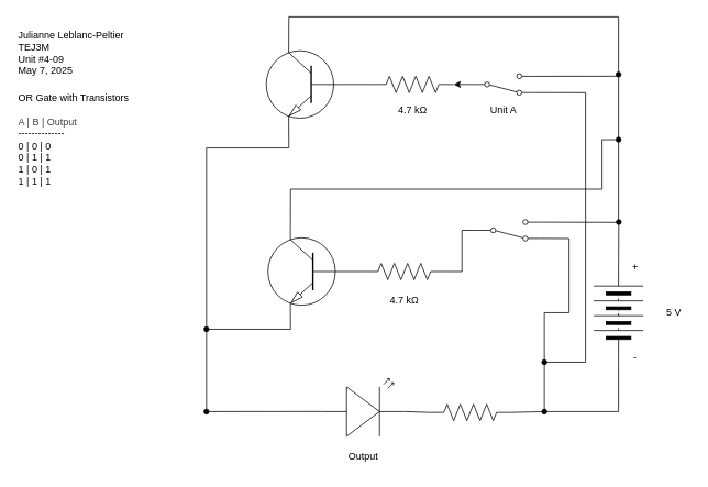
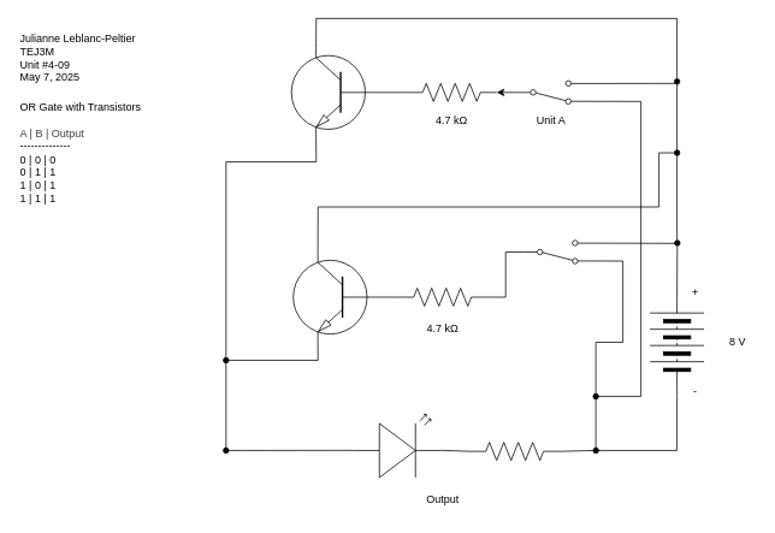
- <mxCell id="10" value="5 V" style="text;html=1;align=center;verticalAlign=middle;resizable=0;points=[];autosize=1;strokeColor=none;fillColor=none;" parent="1" vertex="1"><mxGeometry x="797" y="364" width="40" height="30" as="geometry" /></mxCell>
+ <mxCell id="10" value="8 V" style="text;html=1;align=center;verticalAlign=middle;resizable=0;points=[];autosize=1;strokeColor=none;fillColor=none;" parent="1" vertex="1"><mxGeometry x="797" y="364" width="40" height="30" as="geometry" /></mxCell>
- <mxCell id="9" value="Output" style="text;html=1;align=center;verticalAlign=middle;resizable=0;points=[];autosize=1;strokeColor=none;fillColor=none;" parent="1" vertex="1"><mxGeometry x="410" y="539" width="60" height="30" as="geometry" /></mxCell>
+ <mxCell id="9" value="Output" style="text;html=1;align=center;verticalAlign=middle;resizable=0;points=[];autosize=1;strokeColor=none;fillColor=none;" parent="1" vertex="1"><mxGeometry x="460" y="539" width="60" height="30" as="geometry" /></mxCell>
